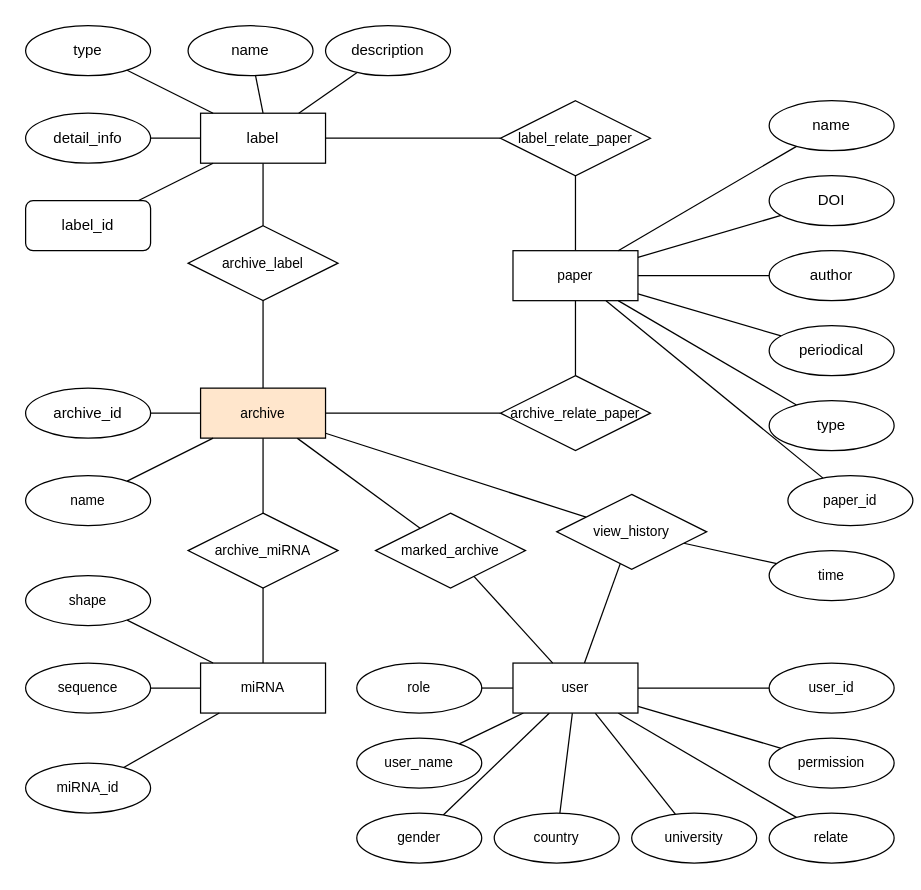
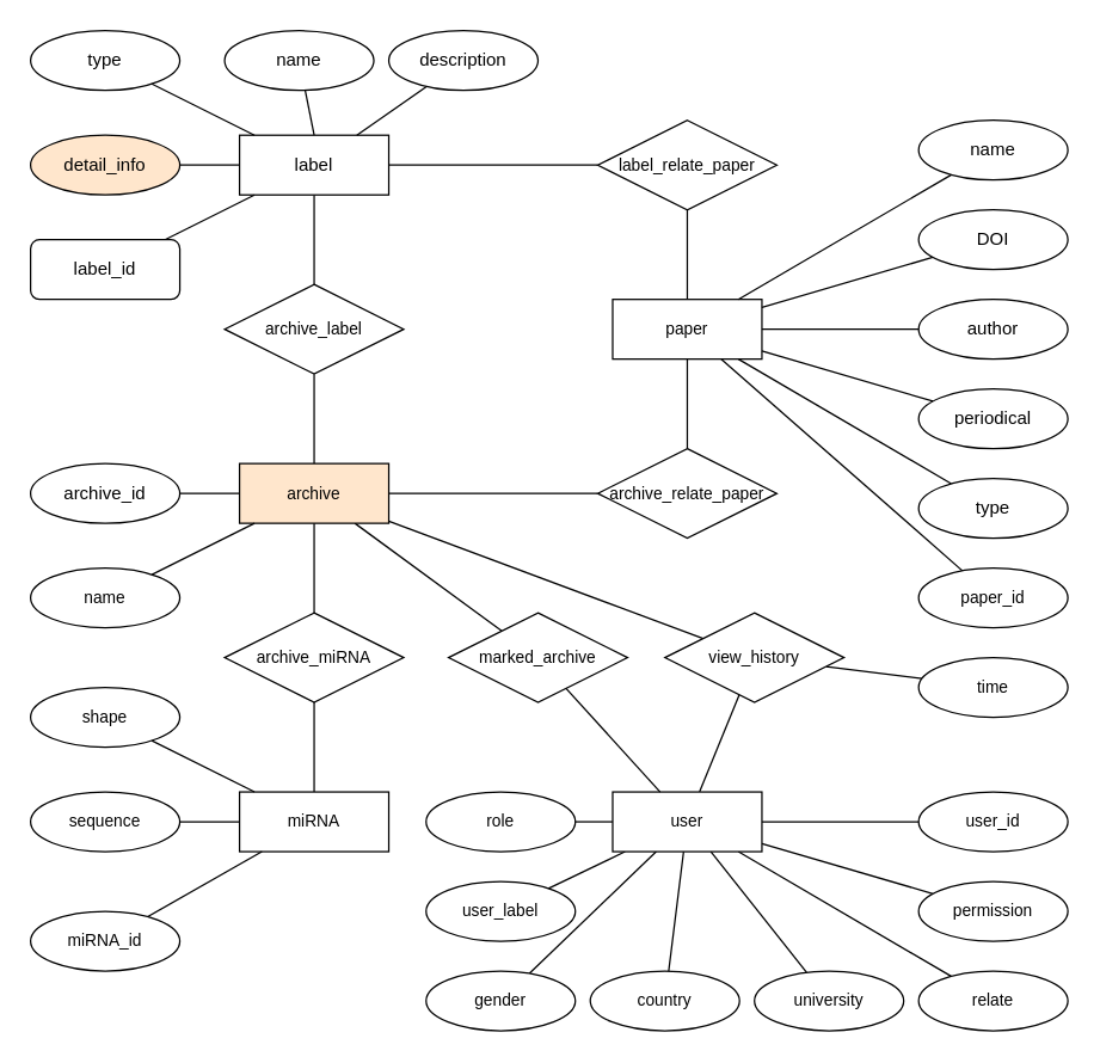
- <mxCell id="11" value="detail_info" style="ellipse;whiteSpace=wrap;html=1;align=center;" vertex="1" parent="1"><mxGeometry x="20" y="90" width="100" height="40" as="geometry" /></mxCell>
+ <mxCell id="11" value="detail_info" style="ellipse;whiteSpace=wrap;html=1;align=center;fillColor=#ffe6cc;" vertex="1" parent="1"><mxGeometry x="20" y="90" width="100" height="40" as="geometry" /></mxCell>
- <mxCell id="16" value="archive_label" style="shape=rhombus;perimeter=rhombusPerimeter;whiteSpace=wrap;html=1;align=center;fontFamily=Helvetica;fontSize=11;fontColor=default;" vertex="1" parent="1"><mxGeometry x="150" y="180" width="120" height="60" as="geometry" /></mxCell>
+ <mxCell id="16" value="archive_label" style="shape=rhombus;perimeter=rhombusPerimeter;whiteSpace=wrap;html=1;align=center;fontFamily=Helvetica;fontSize=11;fontColor=default;" vertex="1" parent="1"><mxGeometry x="150" y="190" width="120" height="60" as="geometry" /></mxCell>
- <mxCell id="47" value="paper_id" style="ellipse;whiteSpace=wrap;html=1;align=center;fontFamily=Helvetica;fontSize=11;fontColor=default;" vertex="1" parent="1"><mxGeometry x="630" y="380" width="100" height="40" as="geometry" /></mxCell>
+ <mxCell id="47" value="paper_id" style="ellipse;whiteSpace=wrap;html=1;align=center;fontFamily=Helvetica;fontSize=11;fontColor=default;" vertex="1" parent="1"><mxGeometry x="615" y="380" width="100" height="40" as="geometry" /></mxCell>
- <mxCell id="54" value="view_history" style="shape=rhombus;perimeter=rhombusPerimeter;whiteSpace=wrap;html=1;align=center;fontFamily=Helvetica;fontSize=11;fontColor=default;" vertex="1" parent="1"><mxGeometry x="445" y="395" width="120" height="60" as="geometry" /></mxCell>
+ <mxCell id="54" value="view_history" style="shape=rhombus;perimeter=rhombusPerimeter;whiteSpace=wrap;html=1;align=center;fontFamily=Helvetica;fontSize=11;fontColor=default;" vertex="1" parent="1"><mxGeometry x="445" y="410" width="120" height="60" as="geometry" /></mxCell>
- <mxCell id="69" value="user_name" style="ellipse;whiteSpace=wrap;html=1;align=center;fontFamily=Helvetica;fontSize=11;fontColor=default;" vertex="1" parent="1"><mxGeometry x="285" y="590" width="100" height="40" as="geometry" /></mxCell>
+ <mxCell id="69" value="user_label" style="ellipse;whiteSpace=wrap;html=1;align=center;fontFamily=Helvetica;fontSize=11;fontColor=default;" vertex="1" parent="1"><mxGeometry x="285" y="590" width="100" height="40" as="geometry" /></mxCell>
